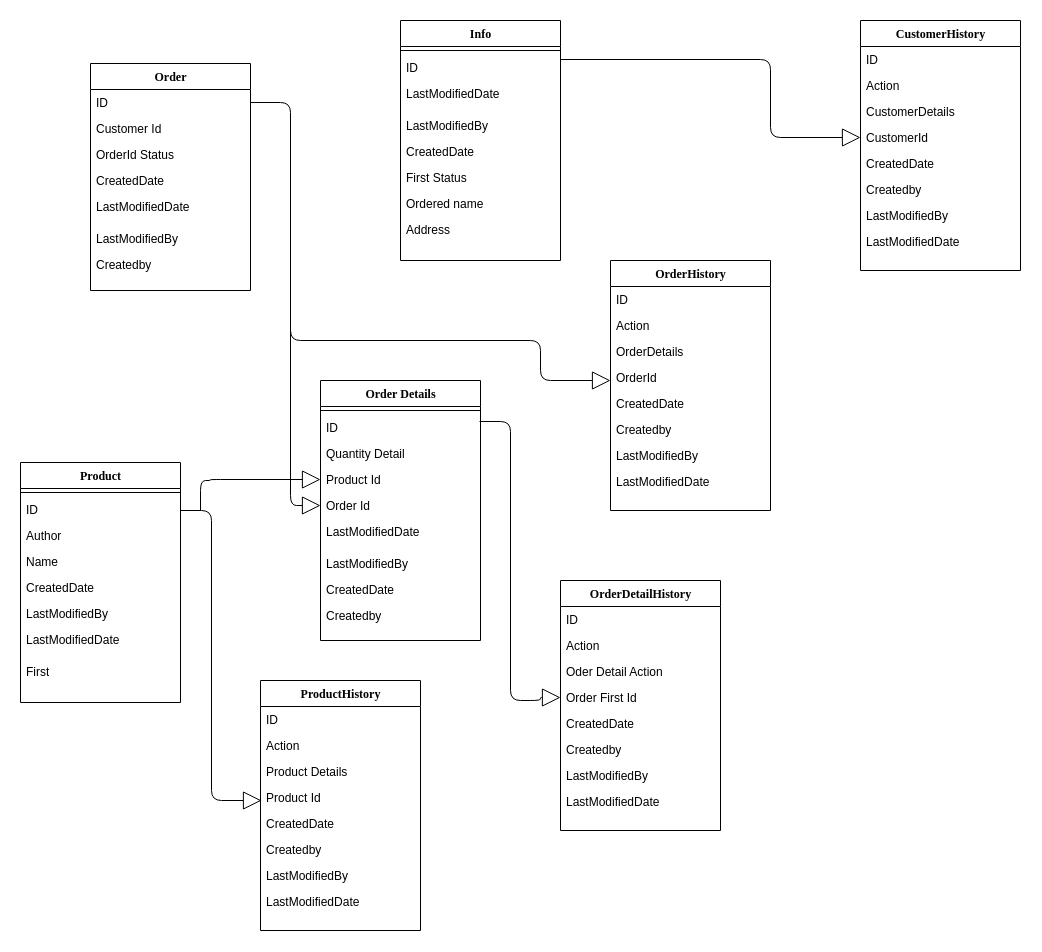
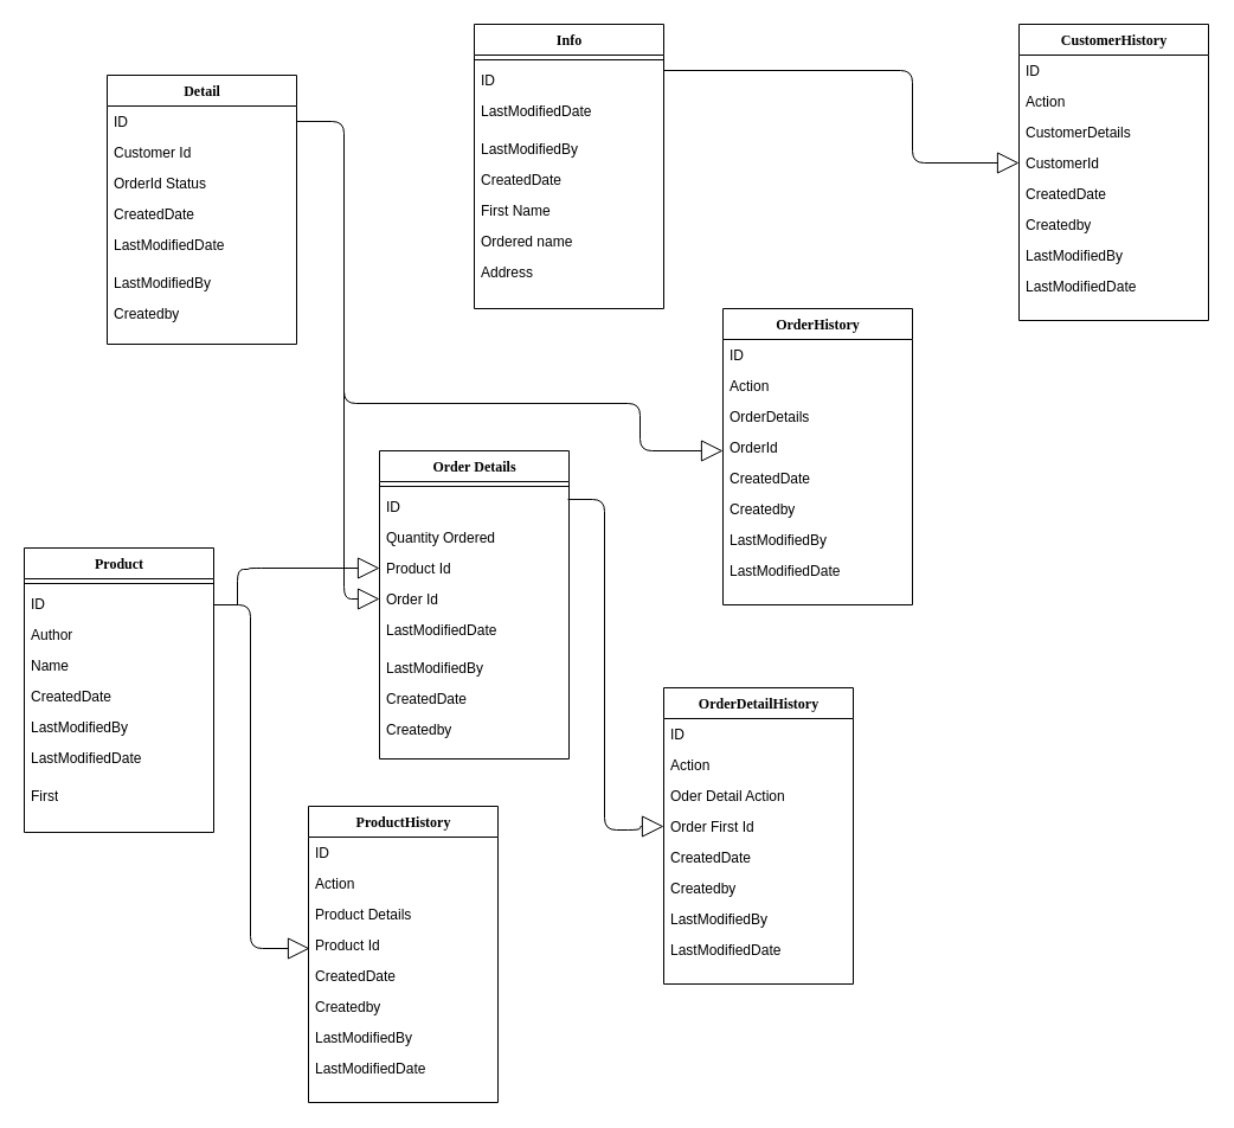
- <mxCell id="2" value="Order" style="swimlane;html=1;fontStyle=1;align=center;verticalAlign=top;childLayout=stackLayout;horizontal=1;startSize=26;horizontalStack=0;resizeParent=1;resizeLast=0;collapsible=1;marginBottom=0;swimlaneFillColor=#ffffff;rounded=0;shadow=0;comic=0;labelBackgroundColor=none;strokeWidth=1;fillColor=none;fontFamily=Verdana;fontSize=12" parent="1" vertex="1"><mxGeometry x="90" y="63" width="160" height="227" as="geometry" /></mxCell>
+ <mxCell id="2" value="Detail" style="swimlane;html=1;fontStyle=1;align=center;verticalAlign=top;childLayout=stackLayout;horizontal=1;startSize=26;horizontalStack=0;resizeParent=1;resizeLast=0;collapsible=1;marginBottom=0;swimlaneFillColor=#ffffff;rounded=0;shadow=0;comic=0;labelBackgroundColor=none;strokeWidth=1;fillColor=none;fontFamily=Verdana;fontSize=12" parent="1" vertex="1"><mxGeometry x="90" y="63" width="160" height="227" as="geometry" /></mxCell>
- <mxCell id="16" value="First Status&lt;br&gt;" style="text;html=1;strokeColor=none;fillColor=none;align=left;verticalAlign=top;spacingLeft=4;spacingRight=4;whiteSpace=wrap;overflow=hidden;rotatable=0;points=[[0,0.5],[1,0.5]];portConstraint=eastwest;" vertex="1" parent="10"><mxGeometry y="144" width="160" height="26" as="geometry" /></mxCell>
+ <mxCell id="16" value="First Name&lt;br&gt;" style="text;html=1;strokeColor=none;fillColor=none;align=left;verticalAlign=top;spacingLeft=4;spacingRight=4;whiteSpace=wrap;overflow=hidden;rotatable=0;points=[[0,0.5],[1,0.5]];portConstraint=eastwest;" vertex="1" parent="10"><mxGeometry y="144" width="160" height="26" as="geometry" /></mxCell>
- <mxCell id="31" value="Quantity Detail" style="text;html=1;strokeColor=none;fillColor=none;align=left;verticalAlign=top;spacingLeft=4;spacingRight=4;whiteSpace=wrap;overflow=hidden;rotatable=0;points=[[0,0.5],[1,0.5]];portConstraint=eastwest;" vertex="1" parent="28"><mxGeometry y="60" width="160" height="26" as="geometry" /></mxCell>
+ <mxCell id="31" value="Quantity Ordered" style="text;html=1;strokeColor=none;fillColor=none;align=left;verticalAlign=top;spacingLeft=4;spacingRight=4;whiteSpace=wrap;overflow=hidden;rotatable=0;points=[[0,0.5],[1,0.5]];portConstraint=eastwest;" vertex="1" parent="28"><mxGeometry y="60" width="160" height="26" as="geometry" /></mxCell>
